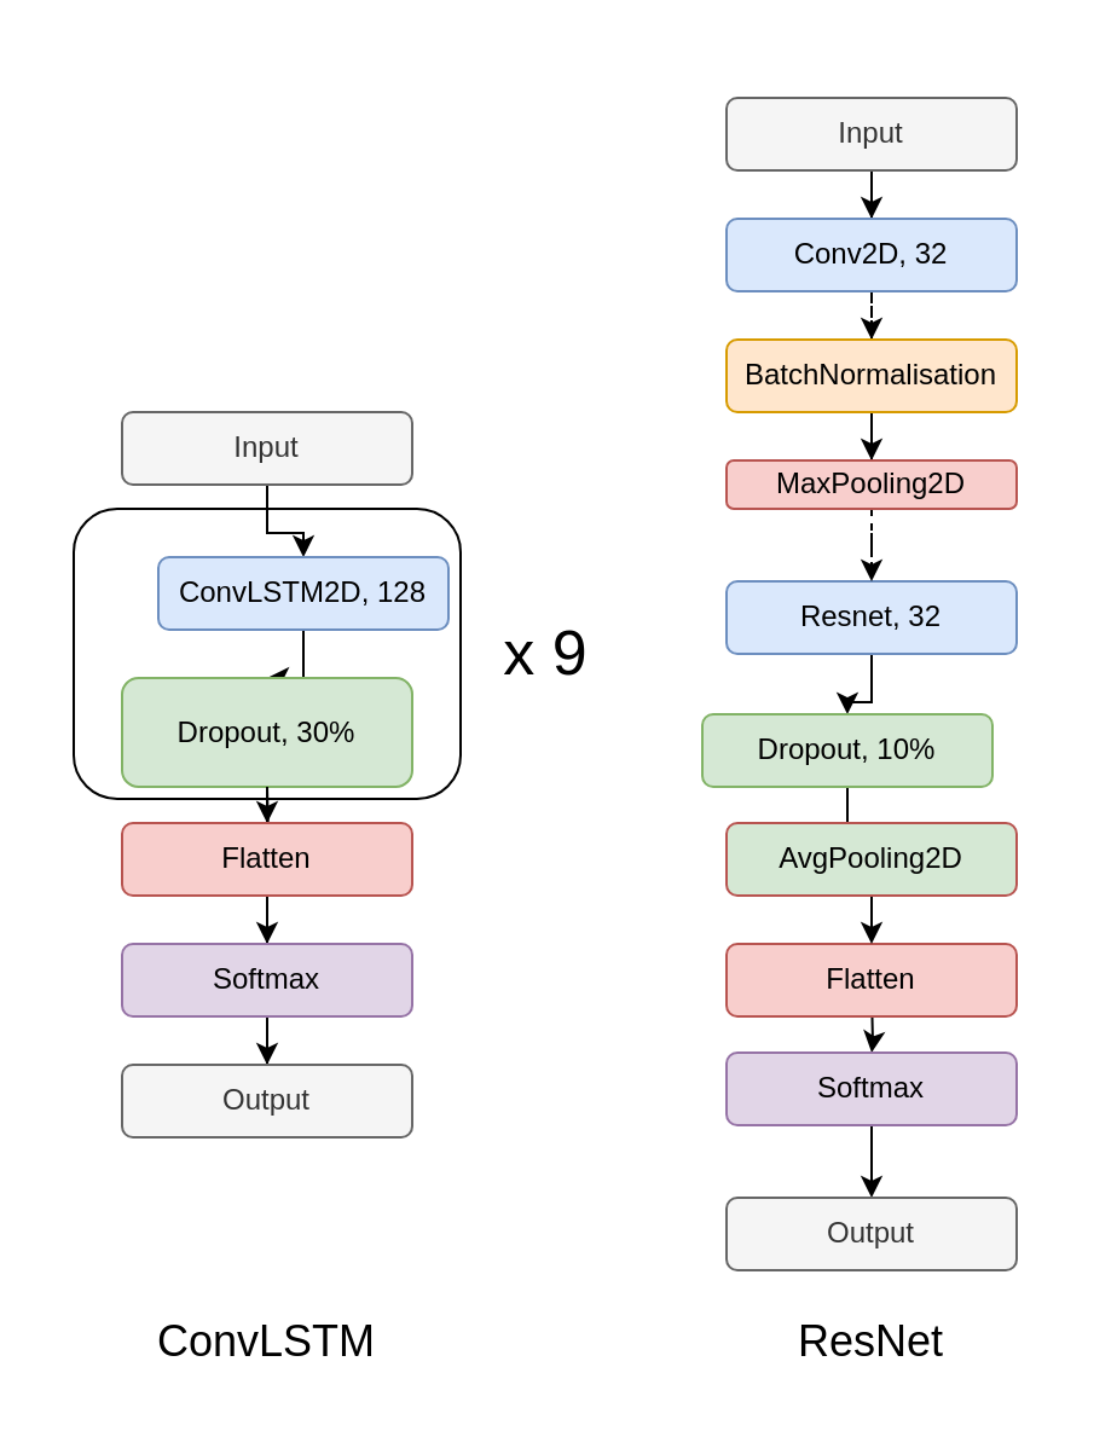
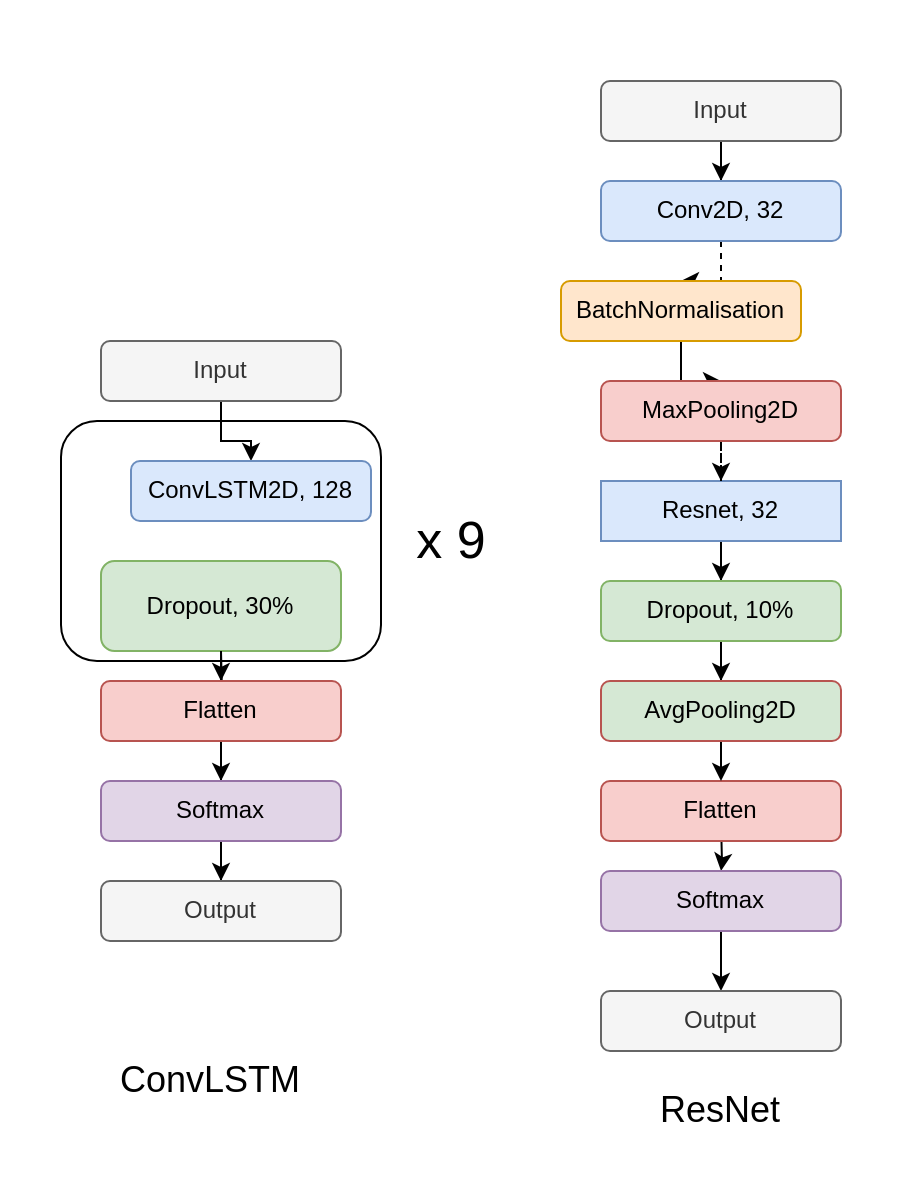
- <mxCell id="32" value="BatchNormalisation" style="rounded=1;whiteSpace=wrap;html=1;fillColor=#ffe6cc;strokeColor=#d79b00;" parent="1" vertex="1"><mxGeometry x="300" y="140" width="120" height="30" as="geometry" /></mxCell>
+ <mxCell id="32" value="BatchNormalisation" style="rounded=1;whiteSpace=wrap;html=1;fillColor=#ffe6cc;strokeColor=#d79b00;" parent="1" vertex="1"><mxGeometry x="280" y="140" width="120" height="30" as="geometry" /></mxCell>
- <mxCell id="34" value="MaxPooling2D" style="rounded=1;whiteSpace=wrap;html=1;fillColor=#f8cecc;strokeColor=#b85450;" parent="1" vertex="1"><mxGeometry x="300" y="190" width="120" height="20" as="geometry" /></mxCell>
+ <mxCell id="34" value="MaxPooling2D" style="rounded=1;whiteSpace=wrap;html=1;fillColor=#f8cecc;strokeColor=#b85450;" parent="1" vertex="1"><mxGeometry x="300" y="190" width="120" height="30" as="geometry" /></mxCell>
- <mxCell id="20" value="Resnet, 32" style="rounded=1;whiteSpace=wrap;html=1;fillColor=#dae8fc;strokeColor=#6c8ebf;" parent="1" vertex="1"><mxGeometry x="300" y="240" width="120" height="30" as="geometry" /></mxCell>
+ <mxCell id="20" value="Resnet, 32" style="whiteSpace=wrap;html=1;fillColor=#dae8fc;strokeColor=#6c8ebf;rounded=0;" parent="1" vertex="1"><mxGeometry x="300" y="240" width="120" height="30" as="geometry" /></mxCell>
- <mxCell id="6" value="" style="edgeStyle=orthogonalEdgeStyle;rounded=0;orthogonalLoop=1;jettySize=auto;html=1;" parent="1" source="7" target="9" edge="1"><mxGeometry relative="1" as="geometry" /></mxCell>
- <mxCell id="22" value="Dropout, 10%" style="rounded=1;whiteSpace=wrap;html=1;fillColor=#d5e8d4;strokeColor=#82b366;" parent="1" vertex="1"><mxGeometry x="290" y="295" width="120" height="30" as="geometry" /></mxCell>
+ <mxCell id="22" value="Dropout, 10%" style="rounded=1;whiteSpace=wrap;html=1;fillColor=#d5e8d4;strokeColor=#82b366;" parent="1" vertex="1"><mxGeometry x="300" y="290" width="120" height="30" as="geometry" /></mxCell>
- <mxCell id="38" value="&lt;font style=&quot;font-size: 18px&quot;&gt;ConvLSTM&lt;/font&gt;" style="text;html=1;strokeColor=none;fillColor=none;align=center;verticalAlign=middle;whiteSpace=wrap;rounded=0;" parent="1" vertex="1"><mxGeometry x="80" y="540" width="60" height="30" as="geometry" /></mxCell>
+ <mxCell id="38" value="&lt;font style=&quot;font-size: 18px&quot;&gt;ConvLSTM&lt;/font&gt;" style="text;html=1;strokeColor=none;fillColor=none;align=center;verticalAlign=middle;whiteSpace=wrap;rounded=0;" parent="1" vertex="1"><mxGeometry x="75" y="525" width="60" height="30" as="geometry" /></mxCell>
